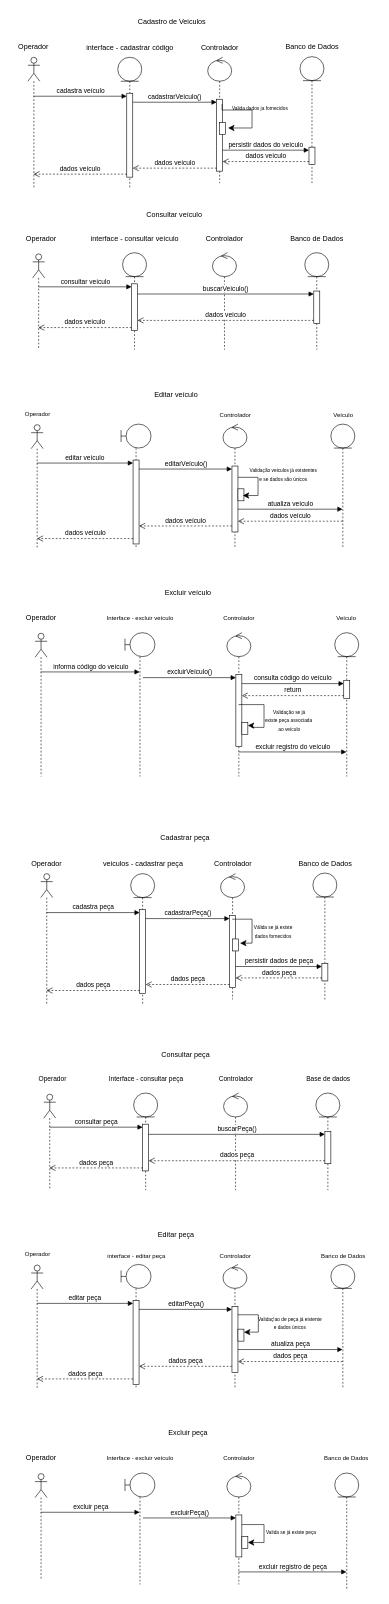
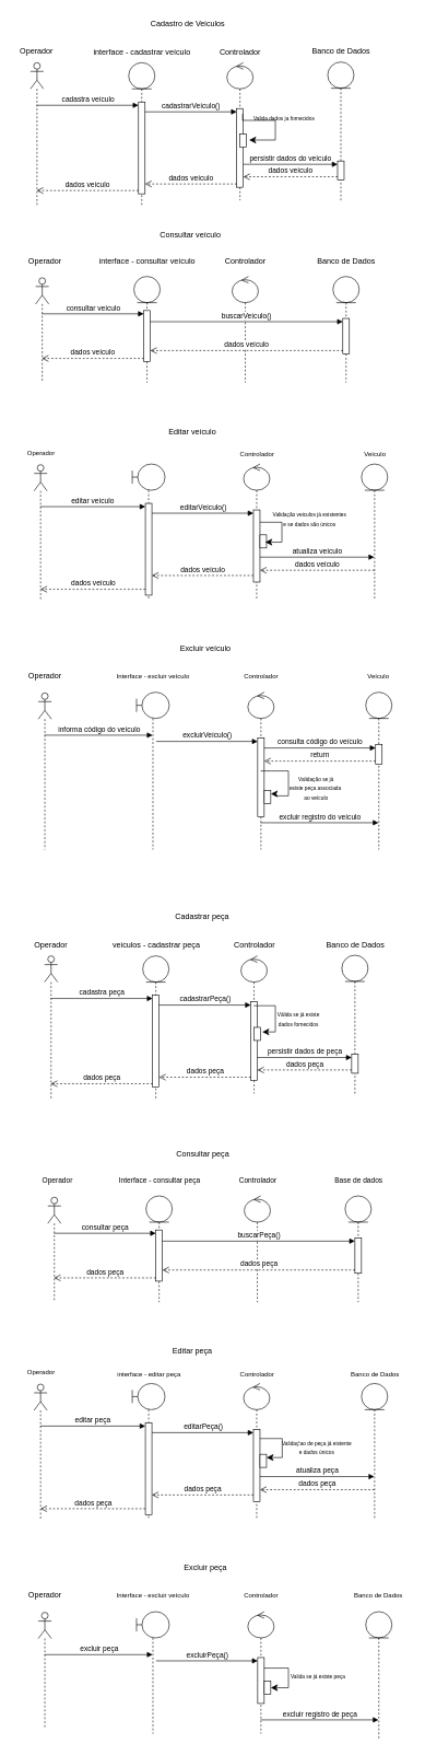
- <mxCell id="37" value="interface - cadastrar código" style="text;html=1;align=center;verticalAlign=middle;resizable=0;points=[];autosize=1;strokeColor=none;fillColor=none;" parent="1" vertex="1"><mxGeometry x="131" y="63" width="170" height="30" as="geometry" /></mxCell>
+ <mxCell id="37" value="interface - cadastrar veículo" style="text;html=1;align=center;verticalAlign=middle;resizable=0;points=[];autosize=1;strokeColor=none;fillColor=none;" parent="1" vertex="1"><mxGeometry x="131" y="63" width="170" height="30" as="geometry" /></mxCell>
